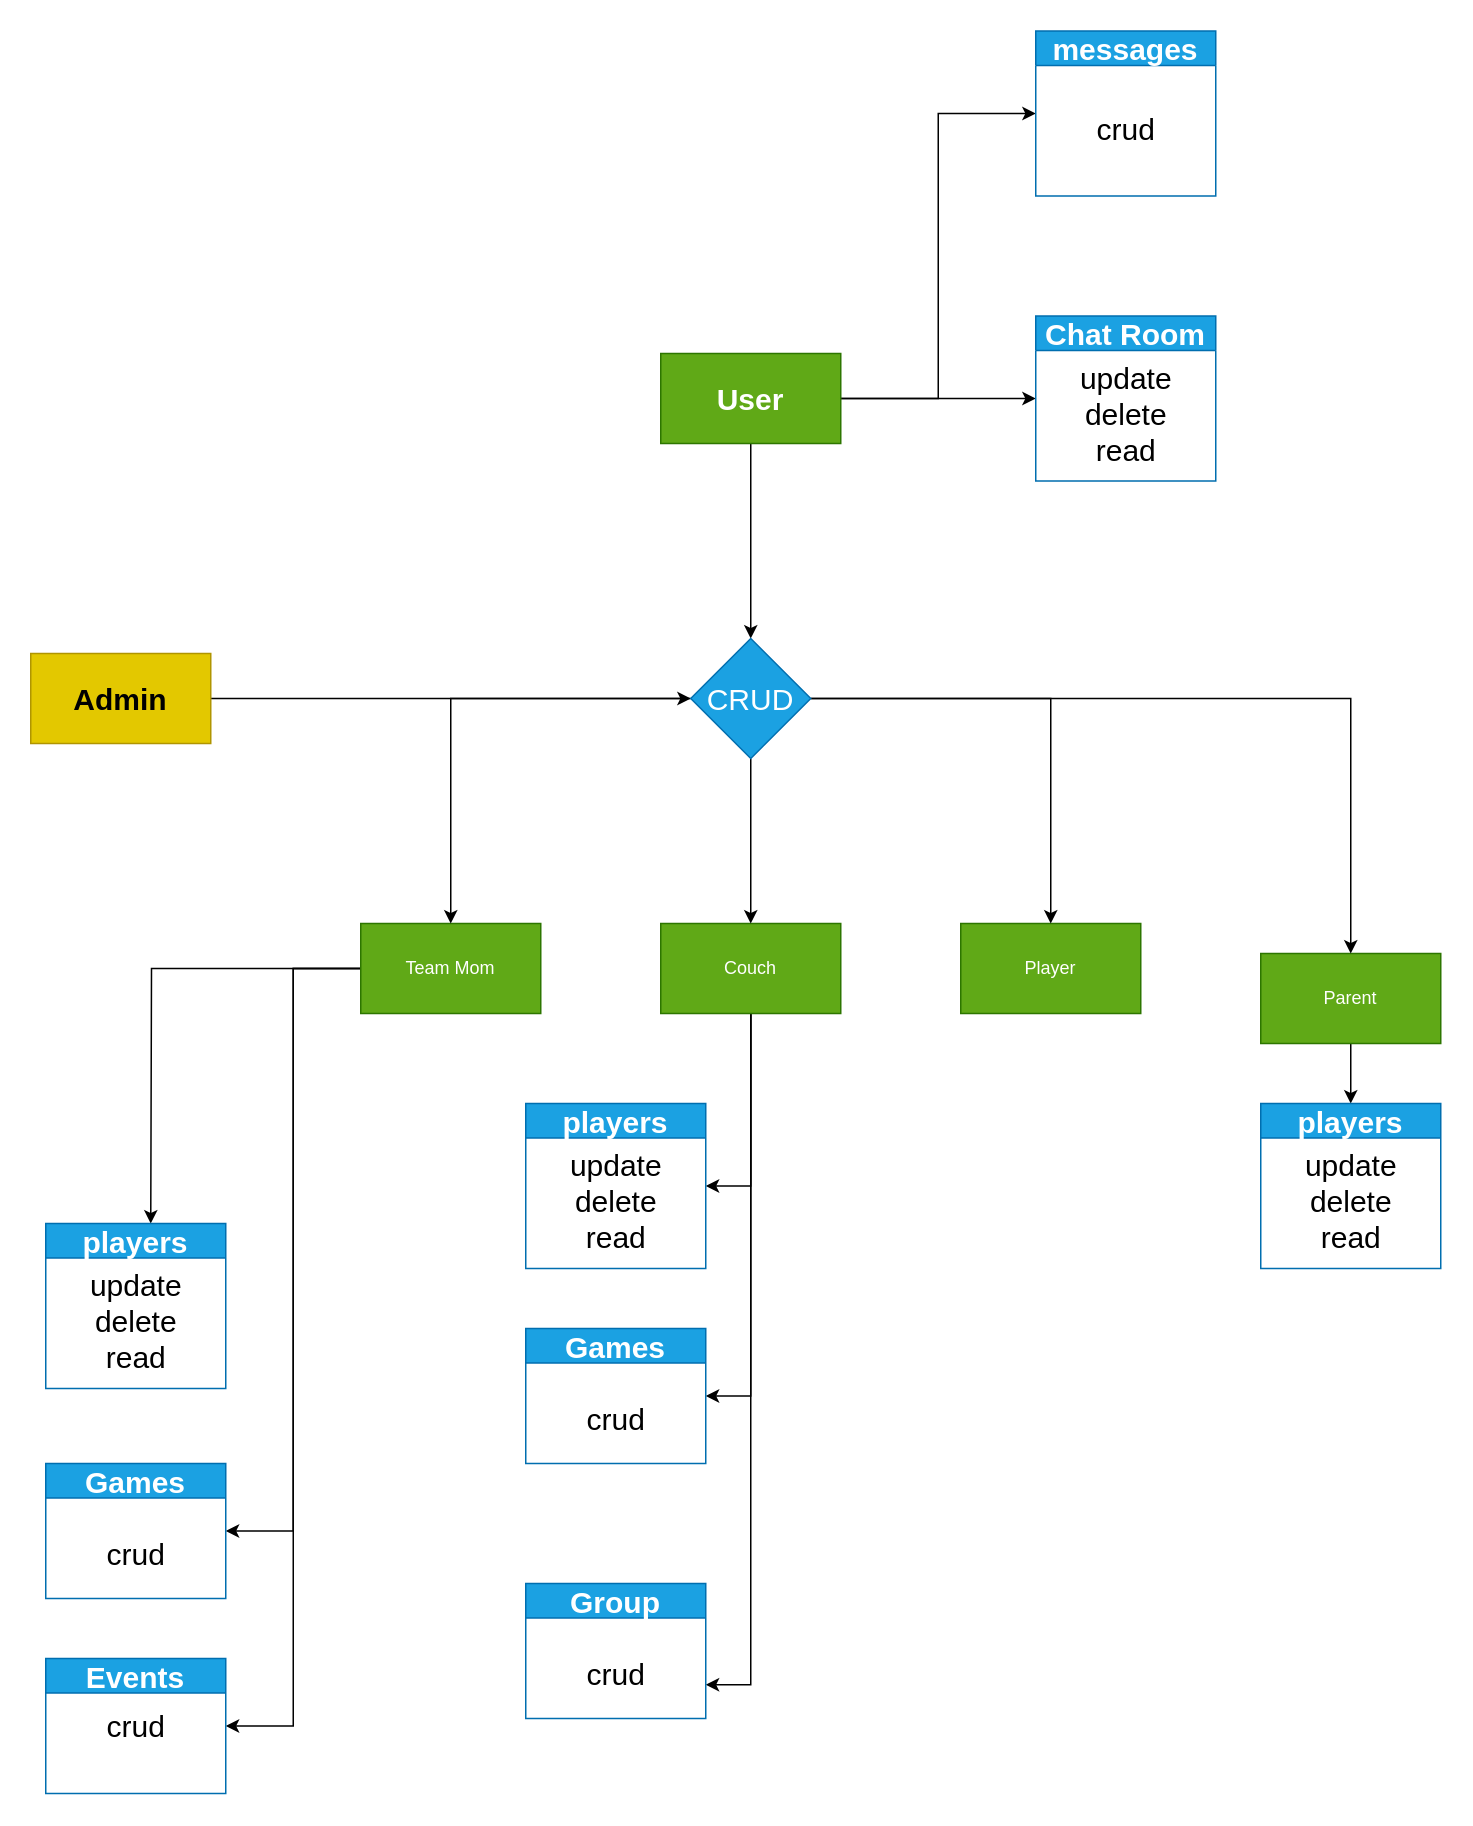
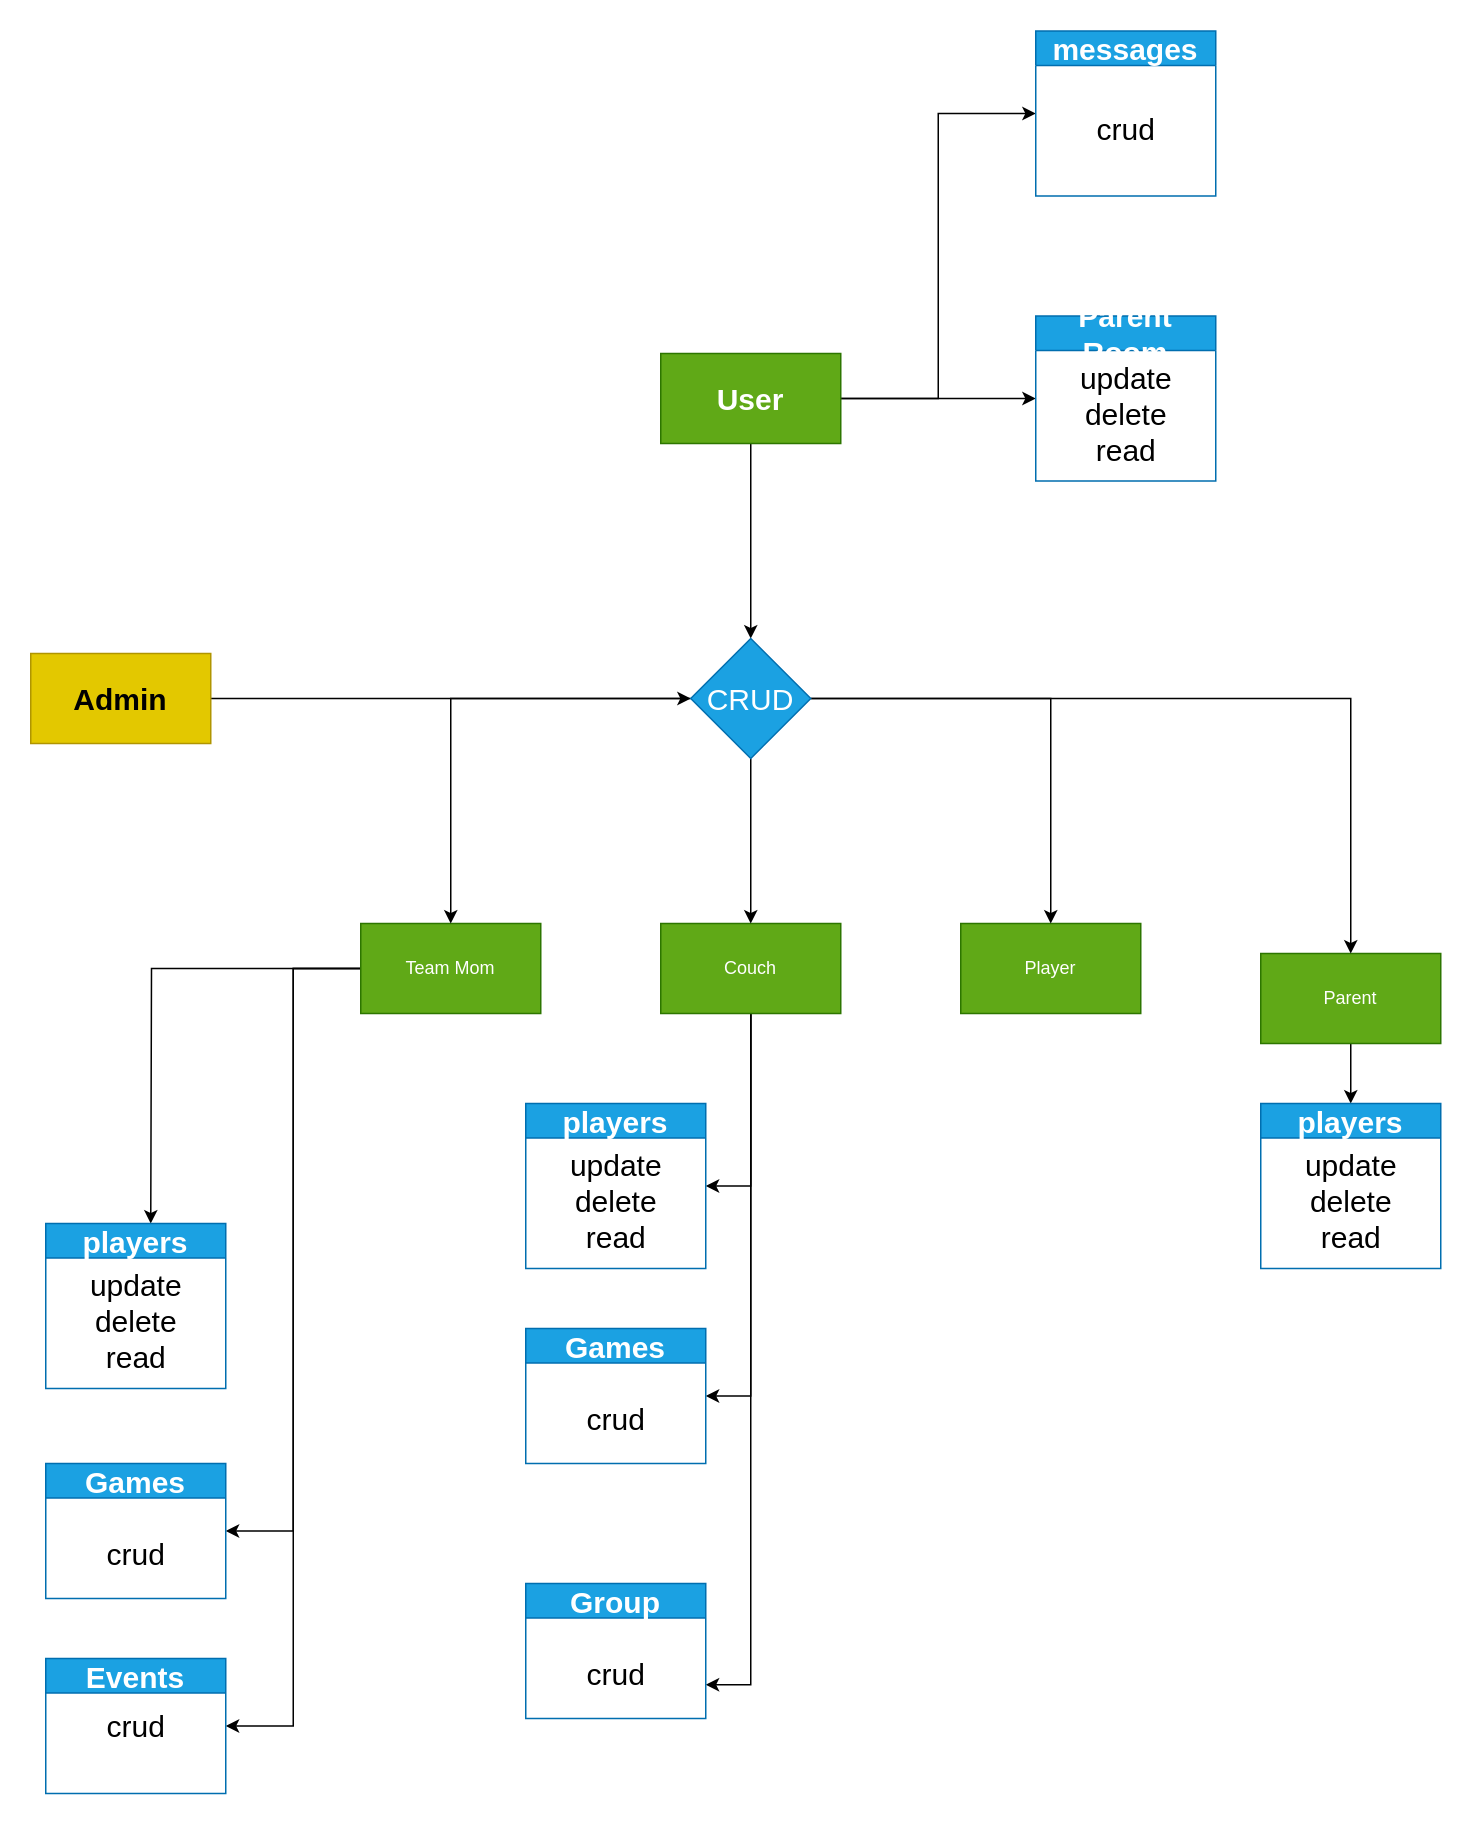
- <mxCell id="36" value="Chat Room" style="swimlane;whiteSpace=wrap;html=1;fontSize=20;fillColor=#1ba1e2;fontColor=#ffffff;strokeColor=#006EAF;" vertex="1" parent="1"><mxGeometry x="690" y="210" width="120" height="110" as="geometry" /></mxCell>
+ <mxCell id="36" value="Parent Room" style="swimlane;whiteSpace=wrap;html=1;fontSize=20;fillColor=#1ba1e2;fontColor=#ffffff;strokeColor=#006EAF;" vertex="1" parent="1"><mxGeometry x="690" y="210" width="120" height="110" as="geometry" /></mxCell>
